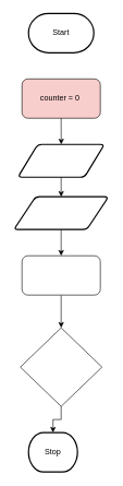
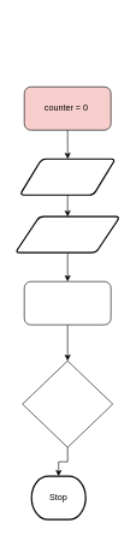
- <mxCell id="3" value="Start" style="strokeWidth=2;html=1;shape=mxgraph.flowchart.terminator;whiteSpace=wrap;" parent="1" vertex="1"><mxGeometry x="43" y="20" width="100" height="60" as="geometry" /></mxCell>
